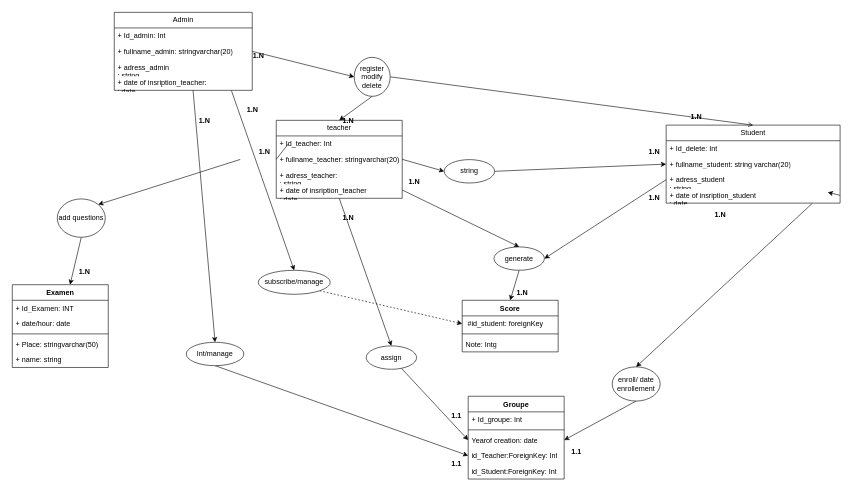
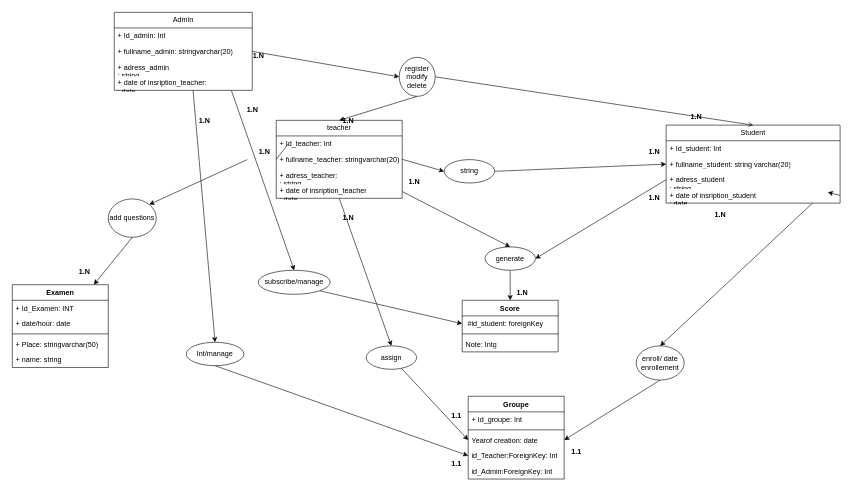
- <mxCell id="33" value="register&lt;div&gt;&lt;div&gt;modify&lt;/div&gt;&lt;div&gt;delete&lt;/div&gt;&lt;/div&gt;" style="ellipse;whiteSpace=wrap;html=1;" parent="1" vertex="1"><mxGeometry x="590" y="95" width="60" height="65" as="geometry" /></mxCell>
+ <mxCell id="33" value="register&lt;div&gt;&lt;div&gt;modify&lt;/div&gt;&lt;div&gt;delete&lt;/div&gt;&lt;/div&gt;" style="ellipse;whiteSpace=wrap;html=1;" parent="1" vertex="1"><mxGeometry x="665" y="95" width="60" height="65" as="geometry" /></mxCell>
- <mxCell id="9" value="+ Id_delete: Int" style="text;strokeColor=none;fillColor=none;align=left;verticalAlign=top;spacingLeft=4;spacingRight=4;overflow=hidden;rotatable=0;points=[[0,0.5],[1,0.5]];portConstraint=eastwest;whiteSpace=wrap;html=1;" parent="8" vertex="1"><mxGeometry y="26" width="290" height="26" as="geometry" /></mxCell>
+ <mxCell id="9" value="+ Id_student: Int" style="text;strokeColor=none;fillColor=none;align=left;verticalAlign=top;spacingLeft=4;spacingRight=4;overflow=hidden;rotatable=0;points=[[0,0.5],[1,0.5]];portConstraint=eastwest;whiteSpace=wrap;html=1;" parent="8" vertex="1"><mxGeometry y="26" width="290" height="26" as="geometry" /></mxCell>
- <mxCell id="30" value="&lt;div&gt;add questions&lt;/div&gt;" style="ellipse;whiteSpace=wrap;html=1;" parent="1" vertex="1"><mxGeometry x="95" y="331" width="80" height="64" as="geometry" /></mxCell>
+ <mxCell id="30" value="&lt;div&gt;add questions&lt;/div&gt;" style="ellipse;whiteSpace=wrap;html=1;" parent="1" vertex="1"><mxGeometry x="180" y="331" width="80" height="64" as="geometry" /></mxCell>
- <mxCell id="36" value="generate" style="ellipse;whiteSpace=wrap;html=1;" parent="1" vertex="1"><mxGeometry x="823" y="411" width="84" height="39" as="geometry" /></mxCell>
+ <mxCell id="36" value="generate" style="ellipse;whiteSpace=wrap;html=1;" parent="1" vertex="1"><mxGeometry x="808" y="411" width="84" height="39" as="geometry" /></mxCell>
- <mxCell id="54" style="edgeStyle=none;html=1;exitX=1;exitY=1;exitDx=0;exitDy=0;entryX=0;entryY=0.5;entryDx=0;entryDy=0;dashed=1;" parent="1" source="55" target="26" edge="1"><mxGeometry relative="1" as="geometry" /></mxCell>
+ <mxCell id="54" style="edgeStyle=none;html=1;exitX=1;exitY=1;exitDx=0;exitDy=0;entryX=0;entryY=0.5;entryDx=0;entryDy=0;" parent="1" source="55" target="26" edge="1"><mxGeometry relative="1" as="geometry" /></mxCell>
- <mxCell id="52" value="enroll/ date enrollement" style="ellipse;whiteSpace=wrap;html=1;" parent="1" vertex="1"><mxGeometry x="1020" y="611" width="80" height="57" as="geometry" /></mxCell>
+ <mxCell id="52" value="enroll/ date enrollement" style="ellipse;whiteSpace=wrap;html=1;" parent="1" vertex="1"><mxGeometry x="1060" y="576" width="80" height="57" as="geometry" /></mxCell>
- <mxCell id="48" value="id_Student:ForeignKey: Int" style="text;strokeColor=none;fillColor=none;align=left;verticalAlign=top;spacingLeft=4;spacingRight=4;overflow=hidden;rotatable=0;points=[[0,0.5],[1,0.5]];portConstraint=eastwest;whiteSpace=wrap;html=1;" parent="43" vertex="1"><mxGeometry y="112" width="160" height="26" as="geometry" /></mxCell>
+ <mxCell id="48" value="id_Admin:ForeignKey: Int" style="text;strokeColor=none;fillColor=none;align=left;verticalAlign=top;spacingLeft=4;spacingRight=4;overflow=hidden;rotatable=0;points=[[0,0.5],[1,0.5]];portConstraint=eastwest;whiteSpace=wrap;html=1;" parent="43" vertex="1"><mxGeometry y="112" width="160" height="26" as="geometry" /></mxCell>
